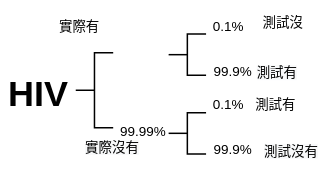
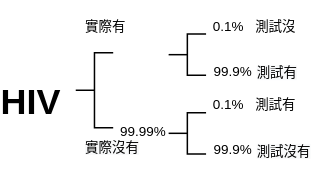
- <mxCell id="8" value="&lt;span style=&quot;font-size: 18px&quot;&gt;測試沒&lt;/span&gt;" style="text;html=1;strokeColor=none;fillColor=none;align=center;verticalAlign=middle;whiteSpace=wrap;rounded=0;" vertex="1" parent="1"><mxGeometry x="344" y="15" width="66" height="30" as="geometry" /></mxCell>
+ <mxCell id="8" value="&lt;span style=&quot;font-size: 18px&quot;&gt;測試沒&lt;/span&gt;" style="text;html=1;strokeColor=none;fillColor=none;align=center;verticalAlign=middle;whiteSpace=wrap;rounded=0;" vertex="1" parent="1"><mxGeometry x="334" y="20" width="66" height="30" as="geometry" /></mxCell>
- <mxCell id="4" value="&lt;font style=&quot;font-size: 18px&quot;&gt;實際有&lt;/font&gt;" style="text;html=1;strokeColor=none;fillColor=none;align=center;verticalAlign=middle;whiteSpace=wrap;rounded=0;" vertex="1" parent="1"><mxGeometry x="75" y="20" width="60" height="30" as="geometry" /></mxCell>
+ <mxCell id="4" value="&lt;font style=&quot;font-size: 18px&quot;&gt;實際有&lt;/font&gt;" style="text;html=1;strokeColor=none;fillColor=none;align=center;verticalAlign=middle;whiteSpace=wrap;rounded=0;" vertex="1" parent="1"><mxGeometry x="110" y="20" width="60" height="30" as="geometry" /></mxCell>
- <mxCell id="2" value="&lt;font style=&quot;font-size: 48px&quot;&gt;&lt;b&gt;HIV&lt;/b&gt;&lt;/font&gt;" style="text;html=1;strokeColor=none;fillColor=none;align=center;verticalAlign=middle;whiteSpace=wrap;rounded=0;" vertex="1" parent="1"><mxGeometry x="20" y="110" width="60" height="30" as="geometry" /></mxCell>
+ <mxCell id="2" value="&lt;font style=&quot;font-size: 48px&quot;&gt;&lt;b&gt;HIV&lt;/b&gt;&lt;/font&gt;" style="text;html=1;strokeColor=none;fillColor=none;align=center;verticalAlign=middle;whiteSpace=wrap;rounded=0;" vertex="1" parent="1"><mxGeometry x="10" y="120" width="60" height="30" as="geometry" /></mxCell>
- <mxCell id="16" value="&lt;span style=&quot;color: rgb(0 , 0 , 0) ; font-family: &amp;#34;helvetica&amp;#34; ; font-size: 18px ; font-style: normal ; font-weight: 400 ; letter-spacing: normal ; text-align: center ; text-indent: 0px ; text-transform: none ; word-spacing: 0px ; background-color: rgb(248 , 249 , 250) ; display: inline ; float: none&quot;&gt;測試沒有&lt;/span&gt;" style="text;whiteSpace=wrap;html=1;fontSize=18;" vertex="1" parent="1"><mxGeometry x="350" y="185" width="80" height="40" as="geometry" /></mxCell>
+ <mxCell id="16" value="&lt;span style=&quot;color: rgb(0 , 0 , 0) ; font-family: &amp;#34;helvetica&amp;#34; ; font-size: 18px ; font-style: normal ; font-weight: 400 ; letter-spacing: normal ; text-align: center ; text-indent: 0px ; text-transform: none ; word-spacing: 0px ; background-color: rgb(248 , 249 , 250) ; display: inline ; float: none&quot;&gt;測試沒有&lt;/span&gt;" style="text;whiteSpace=wrap;html=1;fontSize=18;" vertex="1" parent="1"><mxGeometry x="340" y="185" width="80" height="40" as="geometry" /></mxCell>
